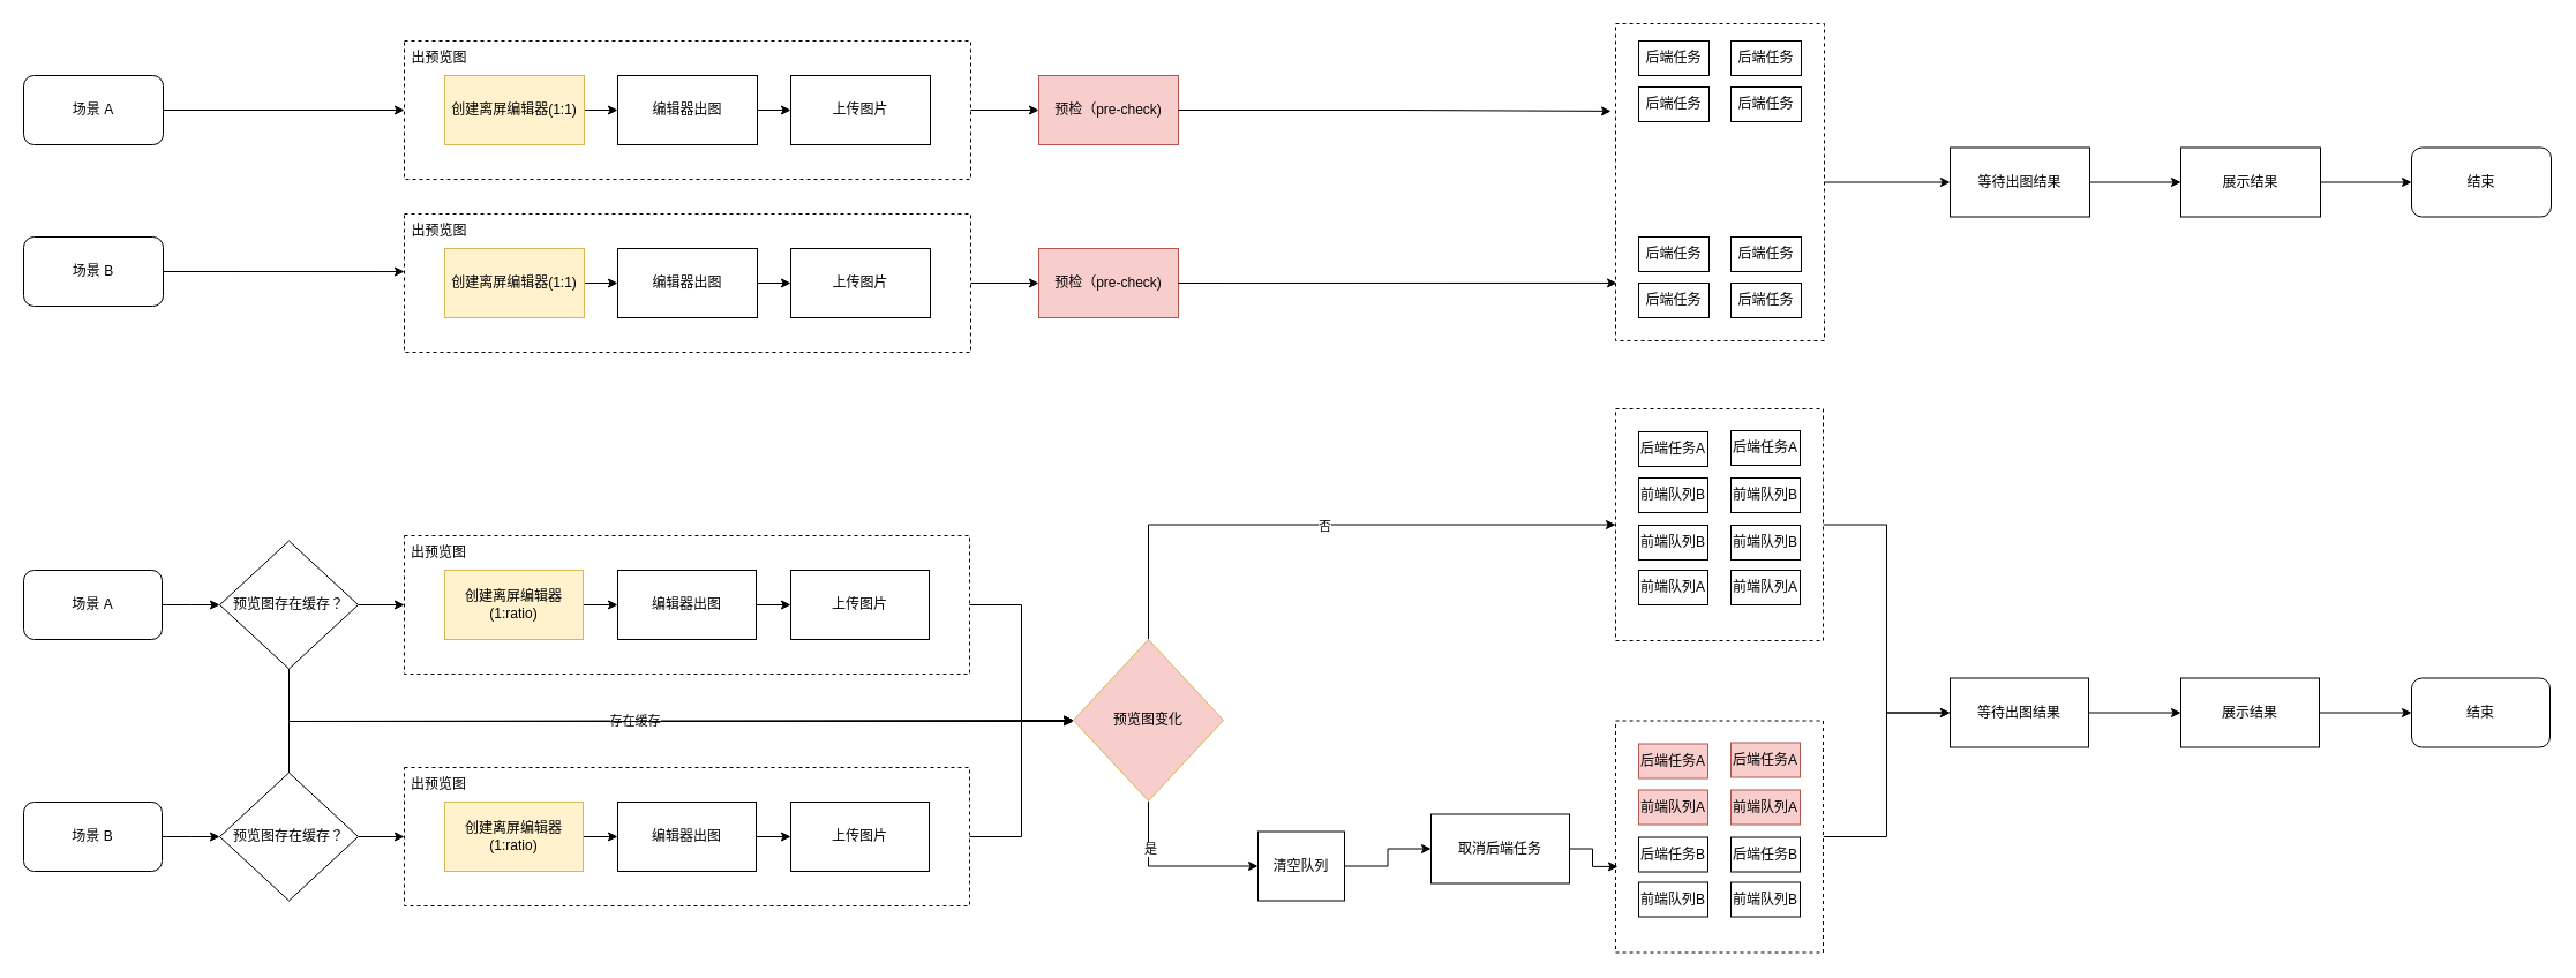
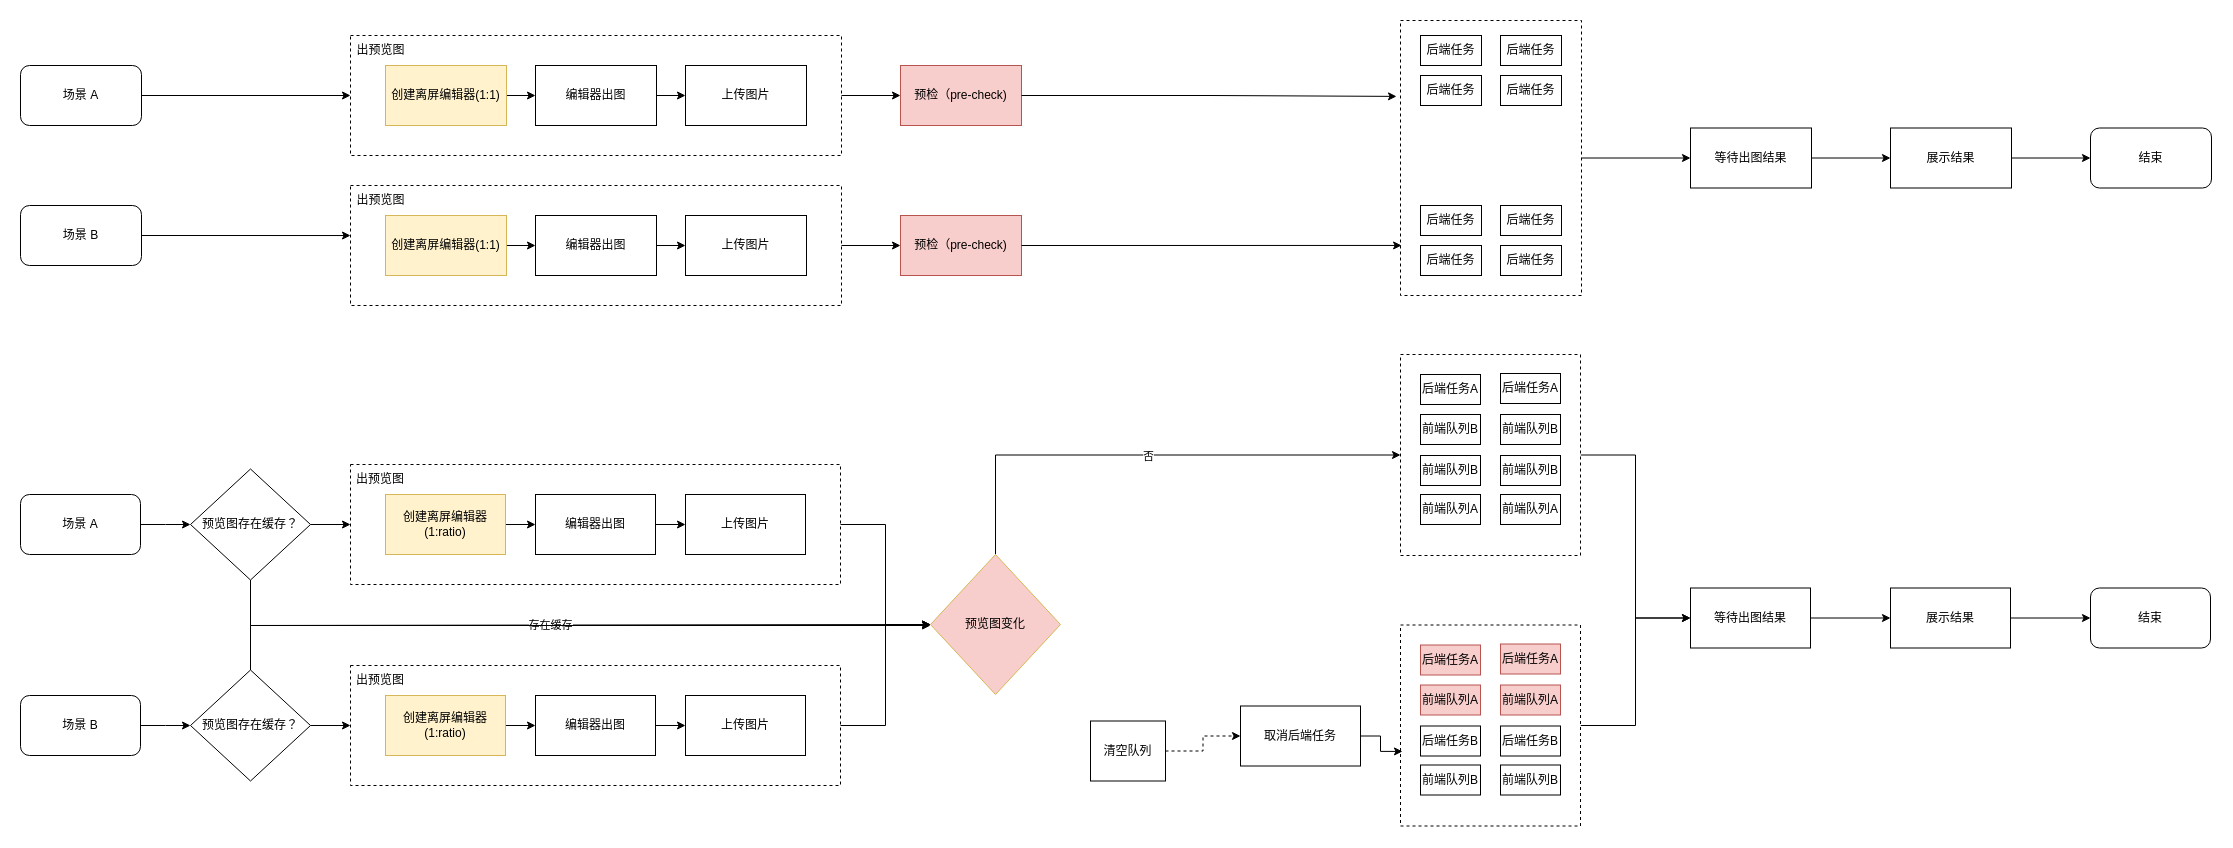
- <mxCell id="82" style="edgeStyle=orthogonalEdgeStyle;rounded=0;orthogonalLoop=1;jettySize=auto;html=1;exitX=1;exitY=0.5;exitDx=0;exitDy=0;entryX=0;entryY=0.5;entryDx=0;entryDy=0;" edge="1" parent="1" source="83" target="84"><mxGeometry relative="1" as="geometry" /></mxCell>
+ <mxCell id="82" style="edgeStyle=orthogonalEdgeStyle;rounded=0;orthogonalLoop=1;jettySize=auto;html=1;exitX=1;exitY=0.5;exitDx=0;exitDy=0;entryX=0;entryY=0.5;entryDx=0;entryDy=0;dashed=1;" edge="1" parent="1" source="83" target="84"><mxGeometry relative="1" as="geometry" /></mxCell>
- <mxCell id="75" style="edgeStyle=orthogonalEdgeStyle;rounded=0;orthogonalLoop=1;jettySize=auto;html=1;exitX=0.5;exitY=1;exitDx=0;exitDy=0;entryX=0;entryY=0.5;entryDx=0;entryDy=0;" edge="1" parent="1" source="79" target="83"><mxGeometry relative="1" as="geometry" /></mxCell>
- <mxCell id="76" value="是" style="edgeLabel;html=1;align=center;verticalAlign=middle;resizable=0;points=[];" vertex="1" connectable="0" parent="75"><mxGeometry x="-0.457" y="1" relative="1" as="geometry"><mxPoint as="offset" /></mxGeometry></mxCell>
